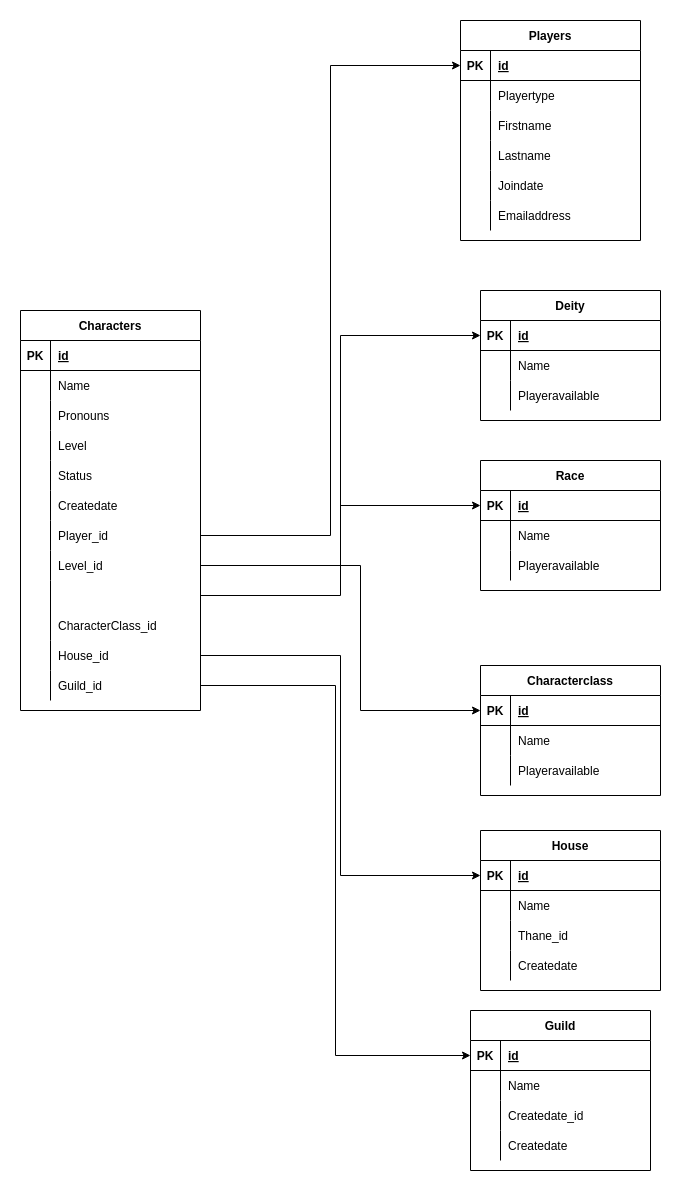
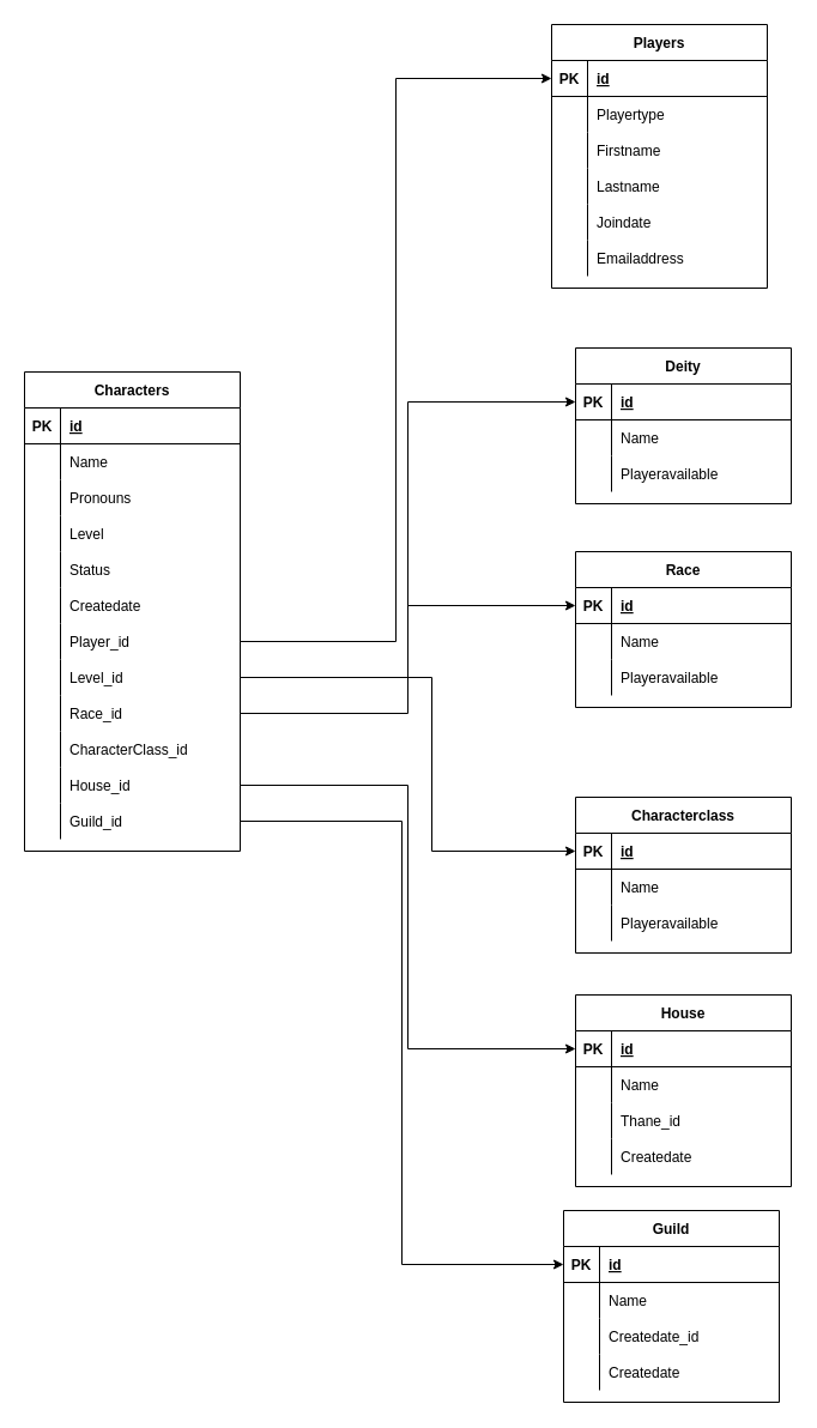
+ <mxCell id="48" value="Race_id" style="shape=partialRectangle;connectable=0;fillColor=none;top=0;left=0;bottom=0;right=0;align=left;spacingLeft=6;overflow=hidden;" parent="46" vertex="1"><mxGeometry x="30" width="150" height="30" as="geometry" /></mxCell>
